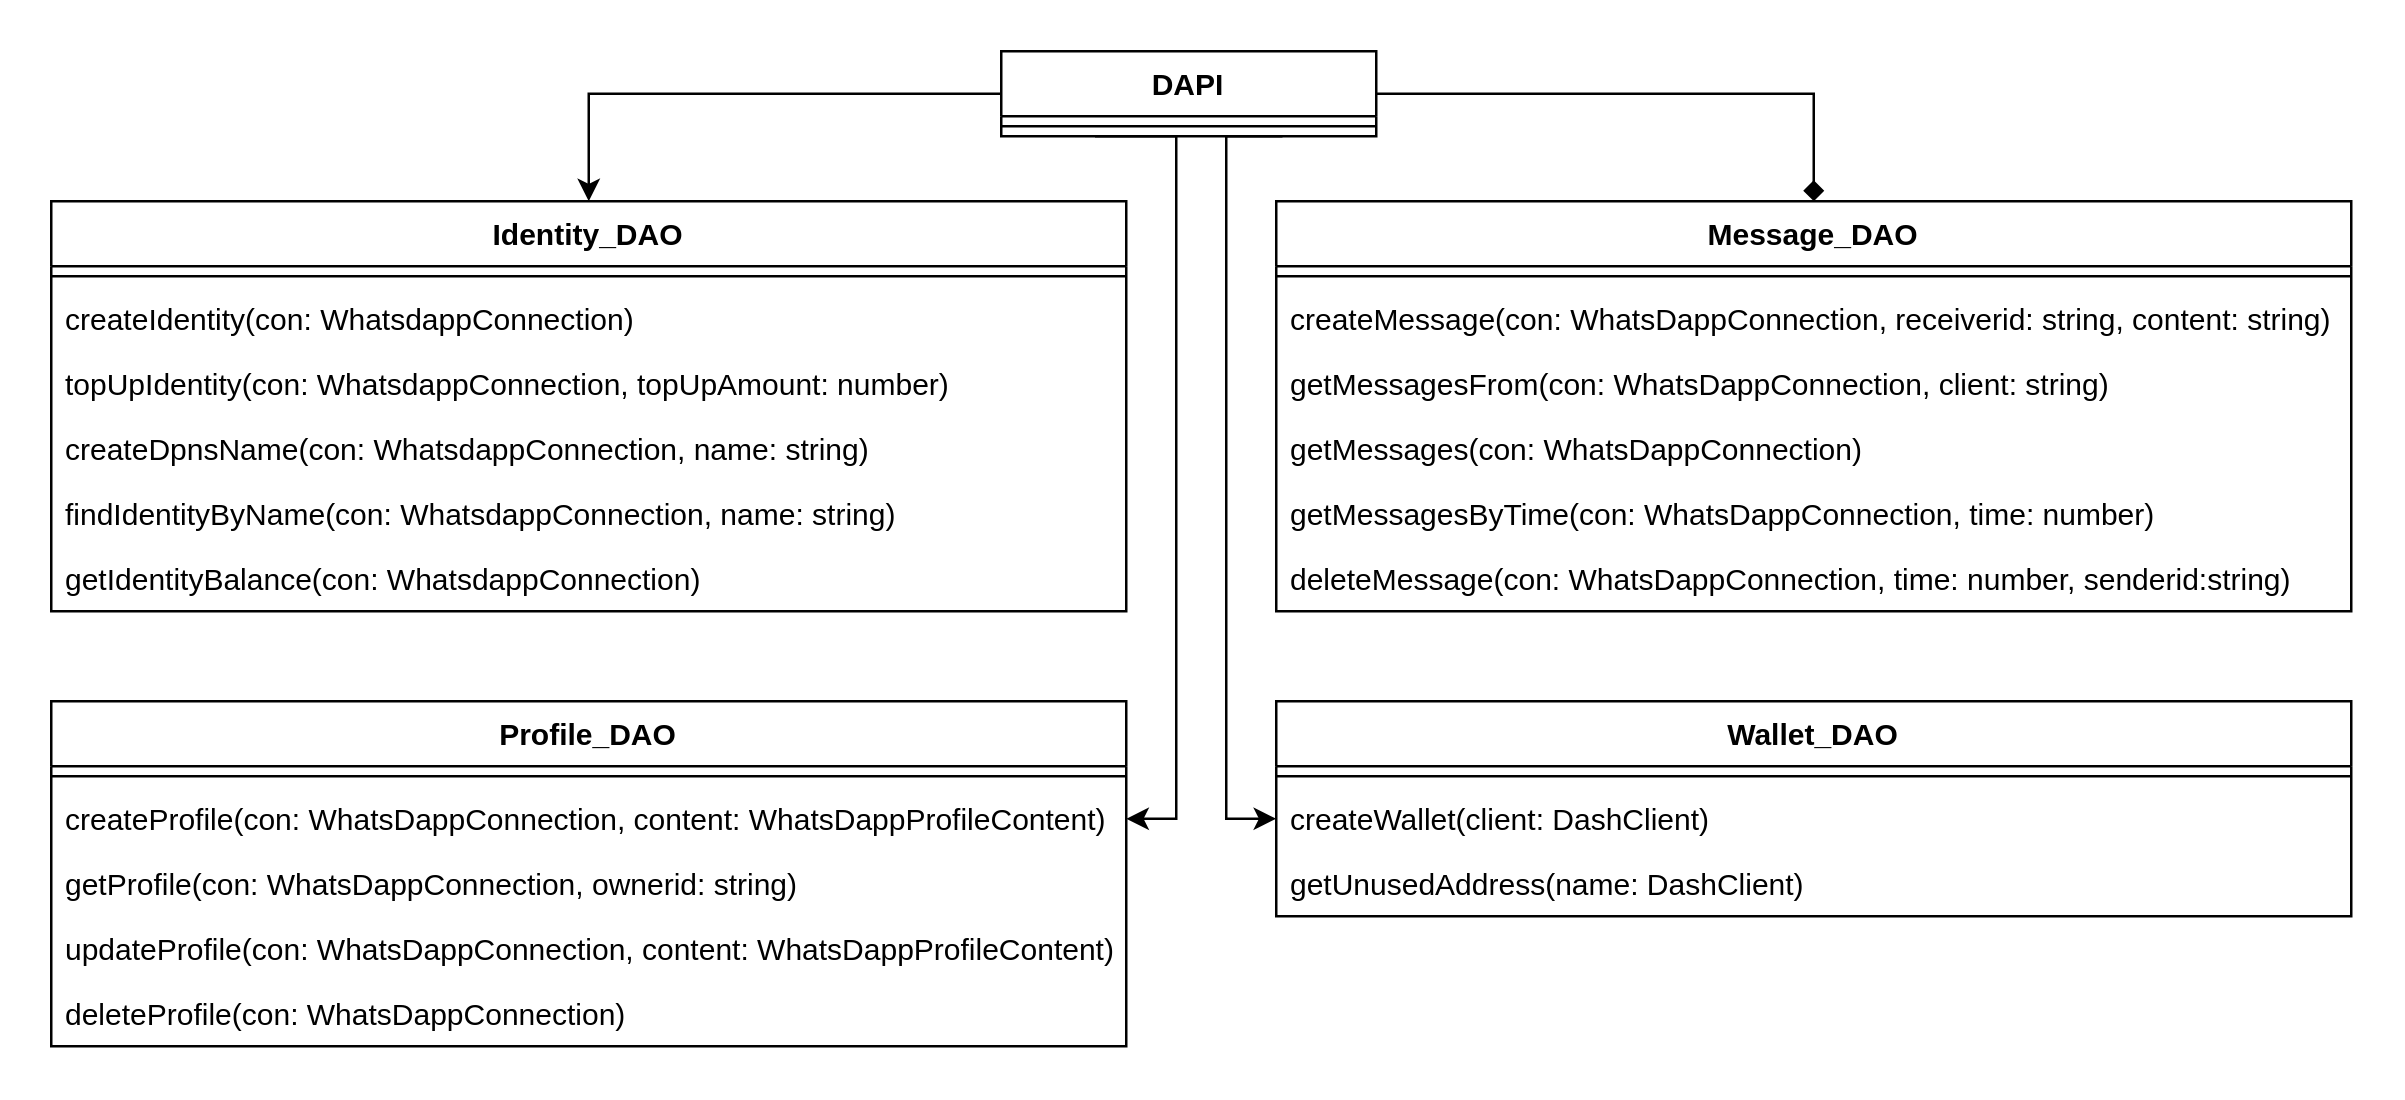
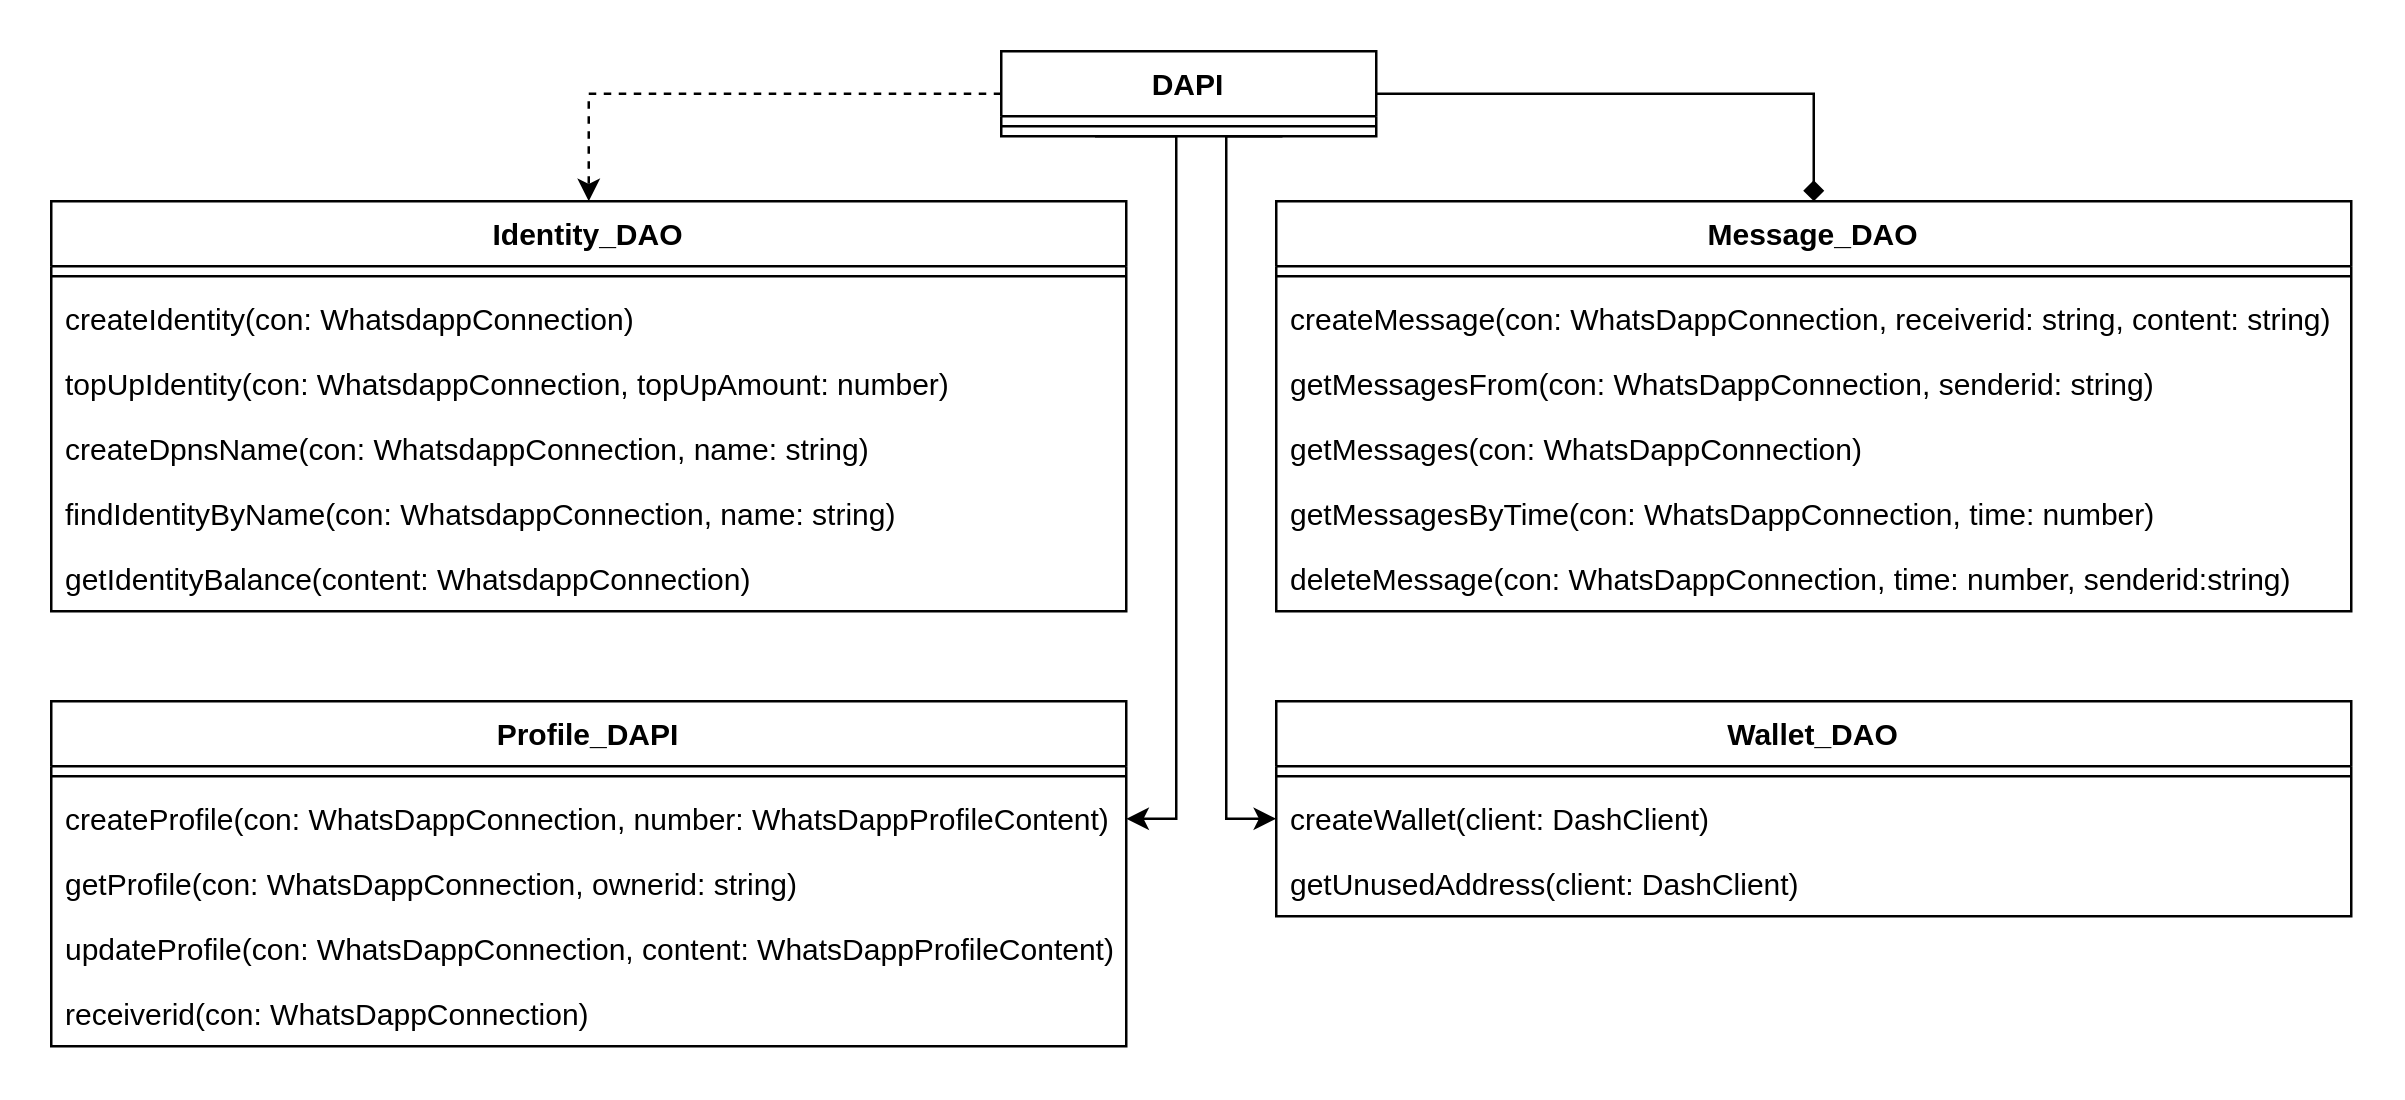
- <mxCell id="2" style="edgeStyle=orthogonalEdgeStyle;rounded=0;orthogonalLoop=1;jettySize=auto;html=1;exitX=0;exitY=0.5;exitDx=0;exitDy=0;" parent="1" source="6" target="19" edge="1"><mxGeometry relative="1" as="geometry" /></mxCell>
+ <mxCell id="2" style="edgeStyle=orthogonalEdgeStyle;rounded=0;orthogonalLoop=1;jettySize=auto;html=1;exitX=0;exitY=0.5;exitDx=0;exitDy=0;dashed=1;" parent="1" source="6" target="19" edge="1"><mxGeometry relative="1" as="geometry" /></mxCell>
- <mxCell id="15" value="getMessagesFrom(con: WhatsDappConnection, client: string)" style="text;strokeColor=none;fillColor=none;align=left;verticalAlign=top;spacingLeft=4;spacingRight=4;overflow=hidden;rotatable=0;points=[[0,0.5],[1,0.5]];portConstraint=eastwest;" parent="12" vertex="1"><mxGeometry y="60" width="430" height="26" as="geometry" /></mxCell>
+ <mxCell id="15" value="getMessagesFrom(con: WhatsDappConnection, senderid: string)" style="text;strokeColor=none;fillColor=none;align=left;verticalAlign=top;spacingLeft=4;spacingRight=4;overflow=hidden;rotatable=0;points=[[0,0.5],[1,0.5]];portConstraint=eastwest;" parent="12" vertex="1"><mxGeometry y="60" width="430" height="26" as="geometry" /></mxCell>
- <mxCell id="25" value="getIdentityBalance(con: WhatsdappConnection)" style="text;strokeColor=none;fillColor=none;align=left;verticalAlign=top;spacingLeft=4;spacingRight=4;overflow=hidden;rotatable=0;points=[[0,0.5],[1,0.5]];portConstraint=eastwest;" parent="19" vertex="1"><mxGeometry y="138" width="430" height="26" as="geometry" /></mxCell>
+ <mxCell id="25" value="getIdentityBalance(content: WhatsdappConnection)" style="text;strokeColor=none;fillColor=none;align=left;verticalAlign=top;spacingLeft=4;spacingRight=4;overflow=hidden;rotatable=0;points=[[0,0.5],[1,0.5]];portConstraint=eastwest;" parent="19" vertex="1"><mxGeometry y="138" width="430" height="26" as="geometry" /></mxCell>
- <mxCell id="26" value="Profile_DAO" style="swimlane;fontStyle=1;align=center;verticalAlign=top;childLayout=stackLayout;horizontal=1;startSize=26;horizontalStack=0;resizeParent=1;resizeParentMax=0;resizeLast=0;collapsible=1;marginBottom=0;" parent="1" vertex="1"><mxGeometry x="20" y="280" width="430" height="138" as="geometry" /></mxCell>
+ <mxCell id="26" value="Profile_DAPI" style="swimlane;fontStyle=1;align=center;verticalAlign=top;childLayout=stackLayout;horizontal=1;startSize=26;horizontalStack=0;resizeParent=1;resizeParentMax=0;resizeLast=0;collapsible=1;marginBottom=0;" parent="1" vertex="1"><mxGeometry x="20" y="280" width="430" height="138" as="geometry" /></mxCell>
- <mxCell id="28" value="createProfile(con: WhatsDappConnection, content: WhatsDappProfileContent)" style="text;strokeColor=none;fillColor=none;align=left;verticalAlign=top;spacingLeft=4;spacingRight=4;overflow=hidden;rotatable=0;points=[[0,0.5],[1,0.5]];portConstraint=eastwest;" parent="26" vertex="1"><mxGeometry y="34" width="430" height="26" as="geometry" /></mxCell>
+ <mxCell id="28" value="createProfile(con: WhatsDappConnection, number: WhatsDappProfileContent)" style="text;strokeColor=none;fillColor=none;align=left;verticalAlign=top;spacingLeft=4;spacingRight=4;overflow=hidden;rotatable=0;points=[[0,0.5],[1,0.5]];portConstraint=eastwest;" parent="26" vertex="1"><mxGeometry y="34" width="430" height="26" as="geometry" /></mxCell>
- <mxCell id="11" value="getUnusedAddress(name: DashClient)" style="text;strokeColor=none;fillColor=none;align=left;verticalAlign=top;spacingLeft=4;spacingRight=4;overflow=hidden;rotatable=0;points=[[0,0.5],[1,0.5]];portConstraint=eastwest;" parent="8" vertex="1"><mxGeometry y="60" width="430" height="26" as="geometry" /></mxCell>
+ <mxCell id="11" value="getUnusedAddress(client: DashClient)" style="text;strokeColor=none;fillColor=none;align=left;verticalAlign=top;spacingLeft=4;spacingRight=4;overflow=hidden;rotatable=0;points=[[0,0.5],[1,0.5]];portConstraint=eastwest;" parent="8" vertex="1"><mxGeometry y="60" width="430" height="26" as="geometry" /></mxCell>
- <mxCell id="31" value="deleteProfile(con: WhatsDappConnection)" style="text;strokeColor=none;fillColor=none;align=left;verticalAlign=top;spacingLeft=4;spacingRight=4;overflow=hidden;rotatable=0;points=[[0,0.5],[1,0.5]];portConstraint=eastwest;" parent="26" vertex="1"><mxGeometry y="112" width="430" height="26" as="geometry" /></mxCell>
+ <mxCell id="31" value="receiverid(con: WhatsDappConnection)" style="text;strokeColor=none;fillColor=none;align=left;verticalAlign=top;spacingLeft=4;spacingRight=4;overflow=hidden;rotatable=0;points=[[0,0.5],[1,0.5]];portConstraint=eastwest;" parent="26" vertex="1"><mxGeometry y="112" width="430" height="26" as="geometry" /></mxCell>
